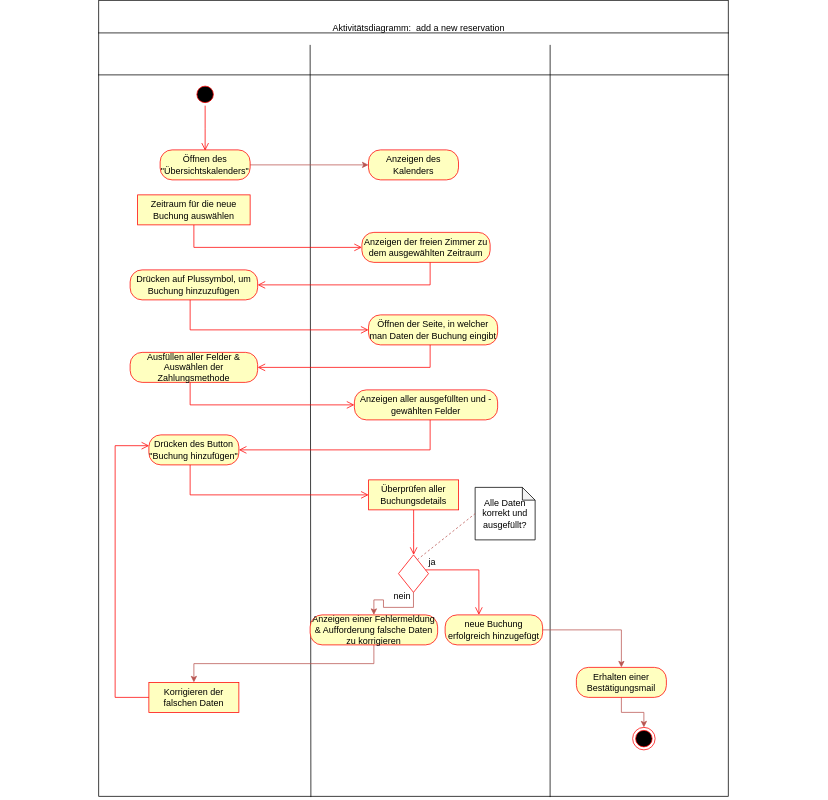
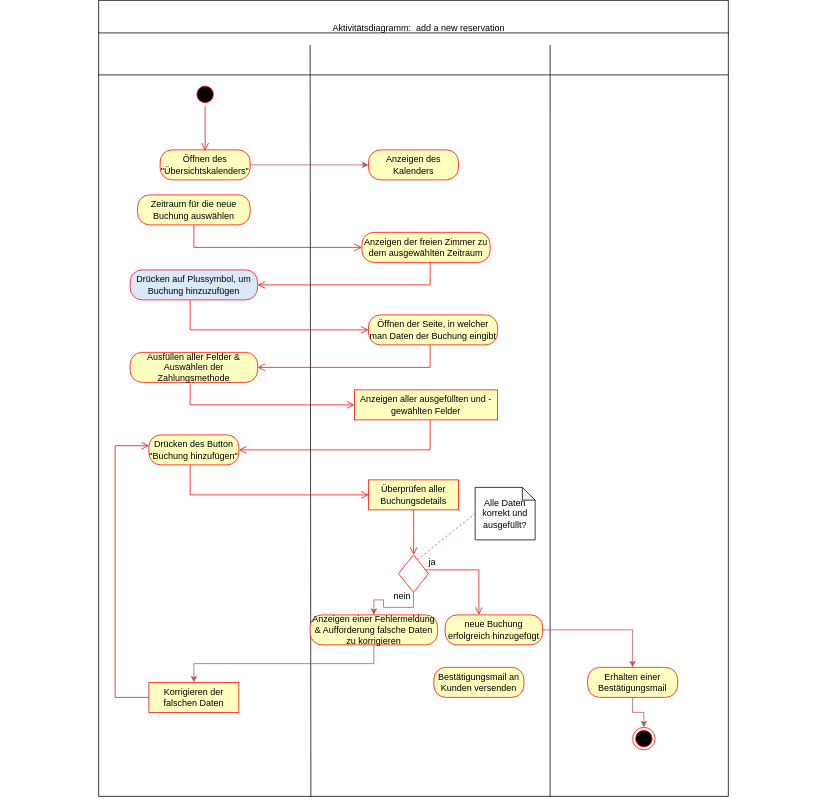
- <mxCell id="13" value="Zeitraum für die neue Buchung auswählen" style="whiteSpace=wrap;html=1;arcSize=40;fontColor=#000000;fillColor=#ffffc0;strokeColor=#ff0000;rounded=0;" vertex="1" parent="1"><mxGeometry x="183" y="257" width="150" height="40" as="geometry" /></mxCell>
+ <mxCell id="13" value="Zeitraum für die neue Buchung auswählen" style="rounded=1;whiteSpace=wrap;html=1;arcSize=40;fontColor=#000000;fillColor=#ffffc0;strokeColor=#ff0000;" vertex="1" parent="1"><mxGeometry x="183" y="257" width="150" height="40" as="geometry" /></mxCell>
- <mxCell id="17" value="Drücken auf Plussymbol, um Buchung hinzuzufügen" style="rounded=1;whiteSpace=wrap;html=1;arcSize=40;fontColor=#000000;fillColor=#ffffc0;strokeColor=#ff0000;" vertex="1" parent="1"><mxGeometry x="173" y="357" width="170" height="40" as="geometry" /></mxCell>
+ <mxCell id="17" value="Drücken auf Plussymbol, um Buchung hinzuzufügen" style="rounded=1;whiteSpace=wrap;html=1;arcSize=40;fontColor=#000000;fillColor=#dae8fc;strokeColor=#ff0000;" vertex="1" parent="1"><mxGeometry x="173" y="357" width="170" height="40" as="geometry" /></mxCell>
- <mxCell id="23" value="Anzeigen aller ausgefüllten und -gewählten Felder" style="rounded=1;whiteSpace=wrap;html=1;arcSize=40;fontColor=#000000;fillColor=#ffffc0;strokeColor=#ff0000;" vertex="1" parent="1"><mxGeometry x="472" y="517" width="191" height="40" as="geometry" /></mxCell>
+ <mxCell id="23" value="Anzeigen aller ausgefüllten und -gewählten Felder" style="whiteSpace=wrap;html=1;arcSize=40;fontColor=#000000;fillColor=#ffffc0;strokeColor=#ff0000;rounded=0;" vertex="1" parent="1"><mxGeometry x="472" y="517" width="191" height="40" as="geometry" /></mxCell>
+ <mxCell id="38" value="Bestätigungsmail an Kunden versenden" style="rounded=1;whiteSpace=wrap;html=1;arcSize=40;fontColor=#000000;fillColor=#ffffc0;strokeColor=#ff0000;" vertex="1" parent="1"><mxGeometry x="578" y="887" width="120" height="40" as="geometry" /></mxCell>
- <mxCell id="40" value="Erhalten einer Bestätigungsmail" style="rounded=1;whiteSpace=wrap;html=1;arcSize=40;fontColor=#000000;fillColor=#ffffc0;strokeColor=#ff0000;" vertex="1" parent="1"><mxGeometry x="768" y="887" width="120" height="40" as="geometry" /></mxCell>
+ <mxCell id="40" value="Erhalten einer Bestätigungsmail" style="rounded=1;whiteSpace=wrap;html=1;arcSize=40;fontColor=#000000;fillColor=#ffffc0;strokeColor=#ff0000;" vertex="1" parent="1"><mxGeometry x="783" y="887" width="120" height="40" as="geometry" /></mxCell>
